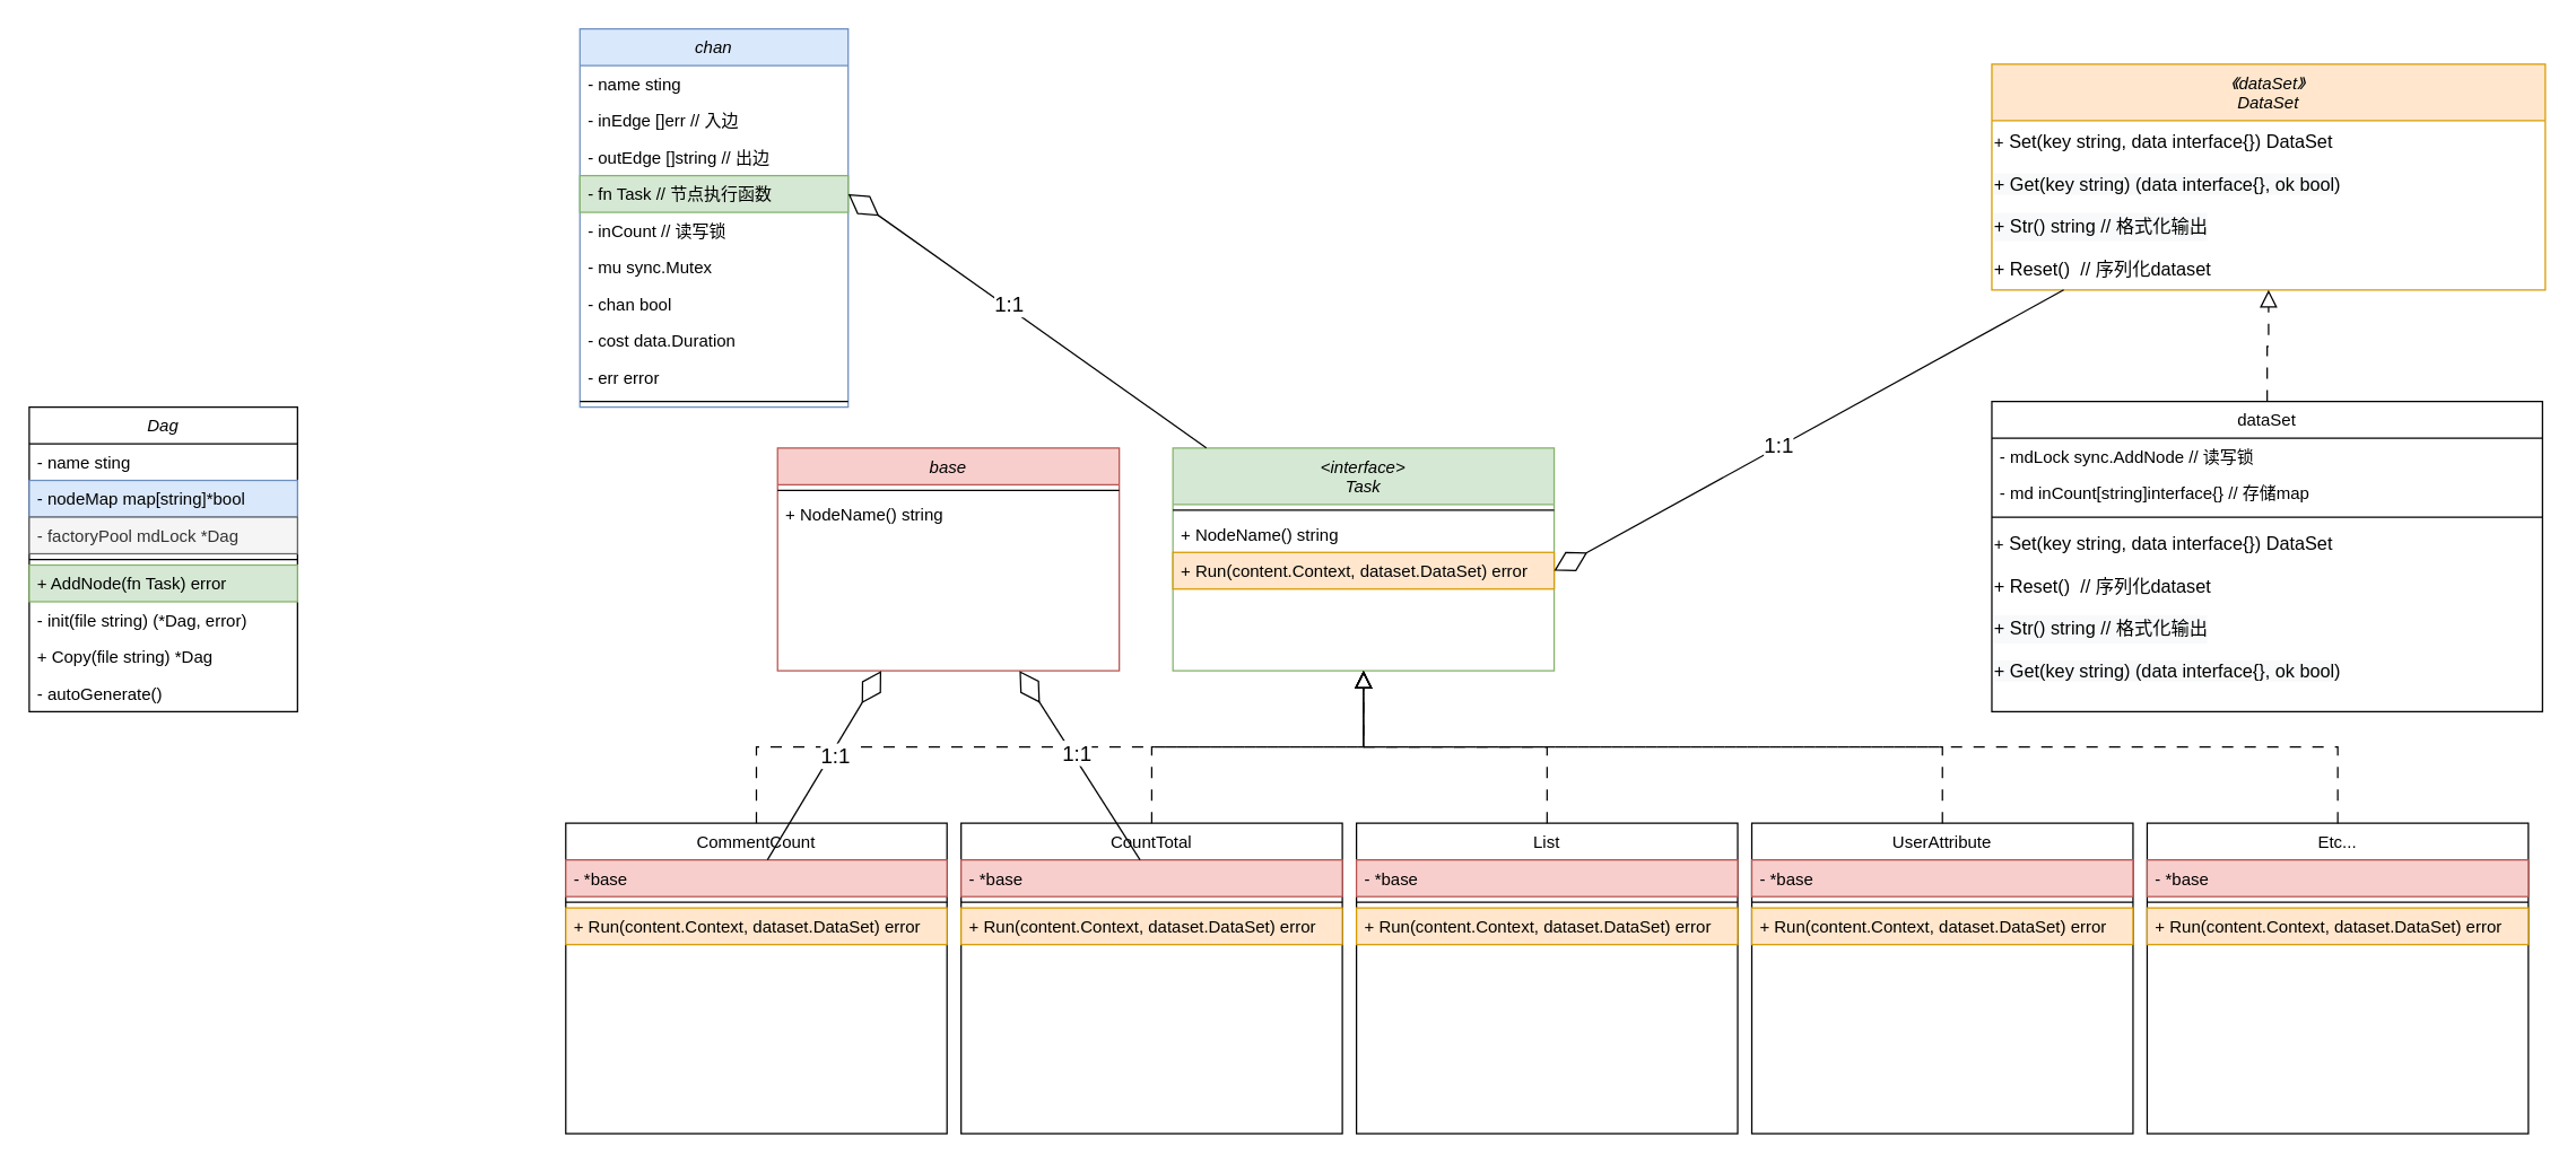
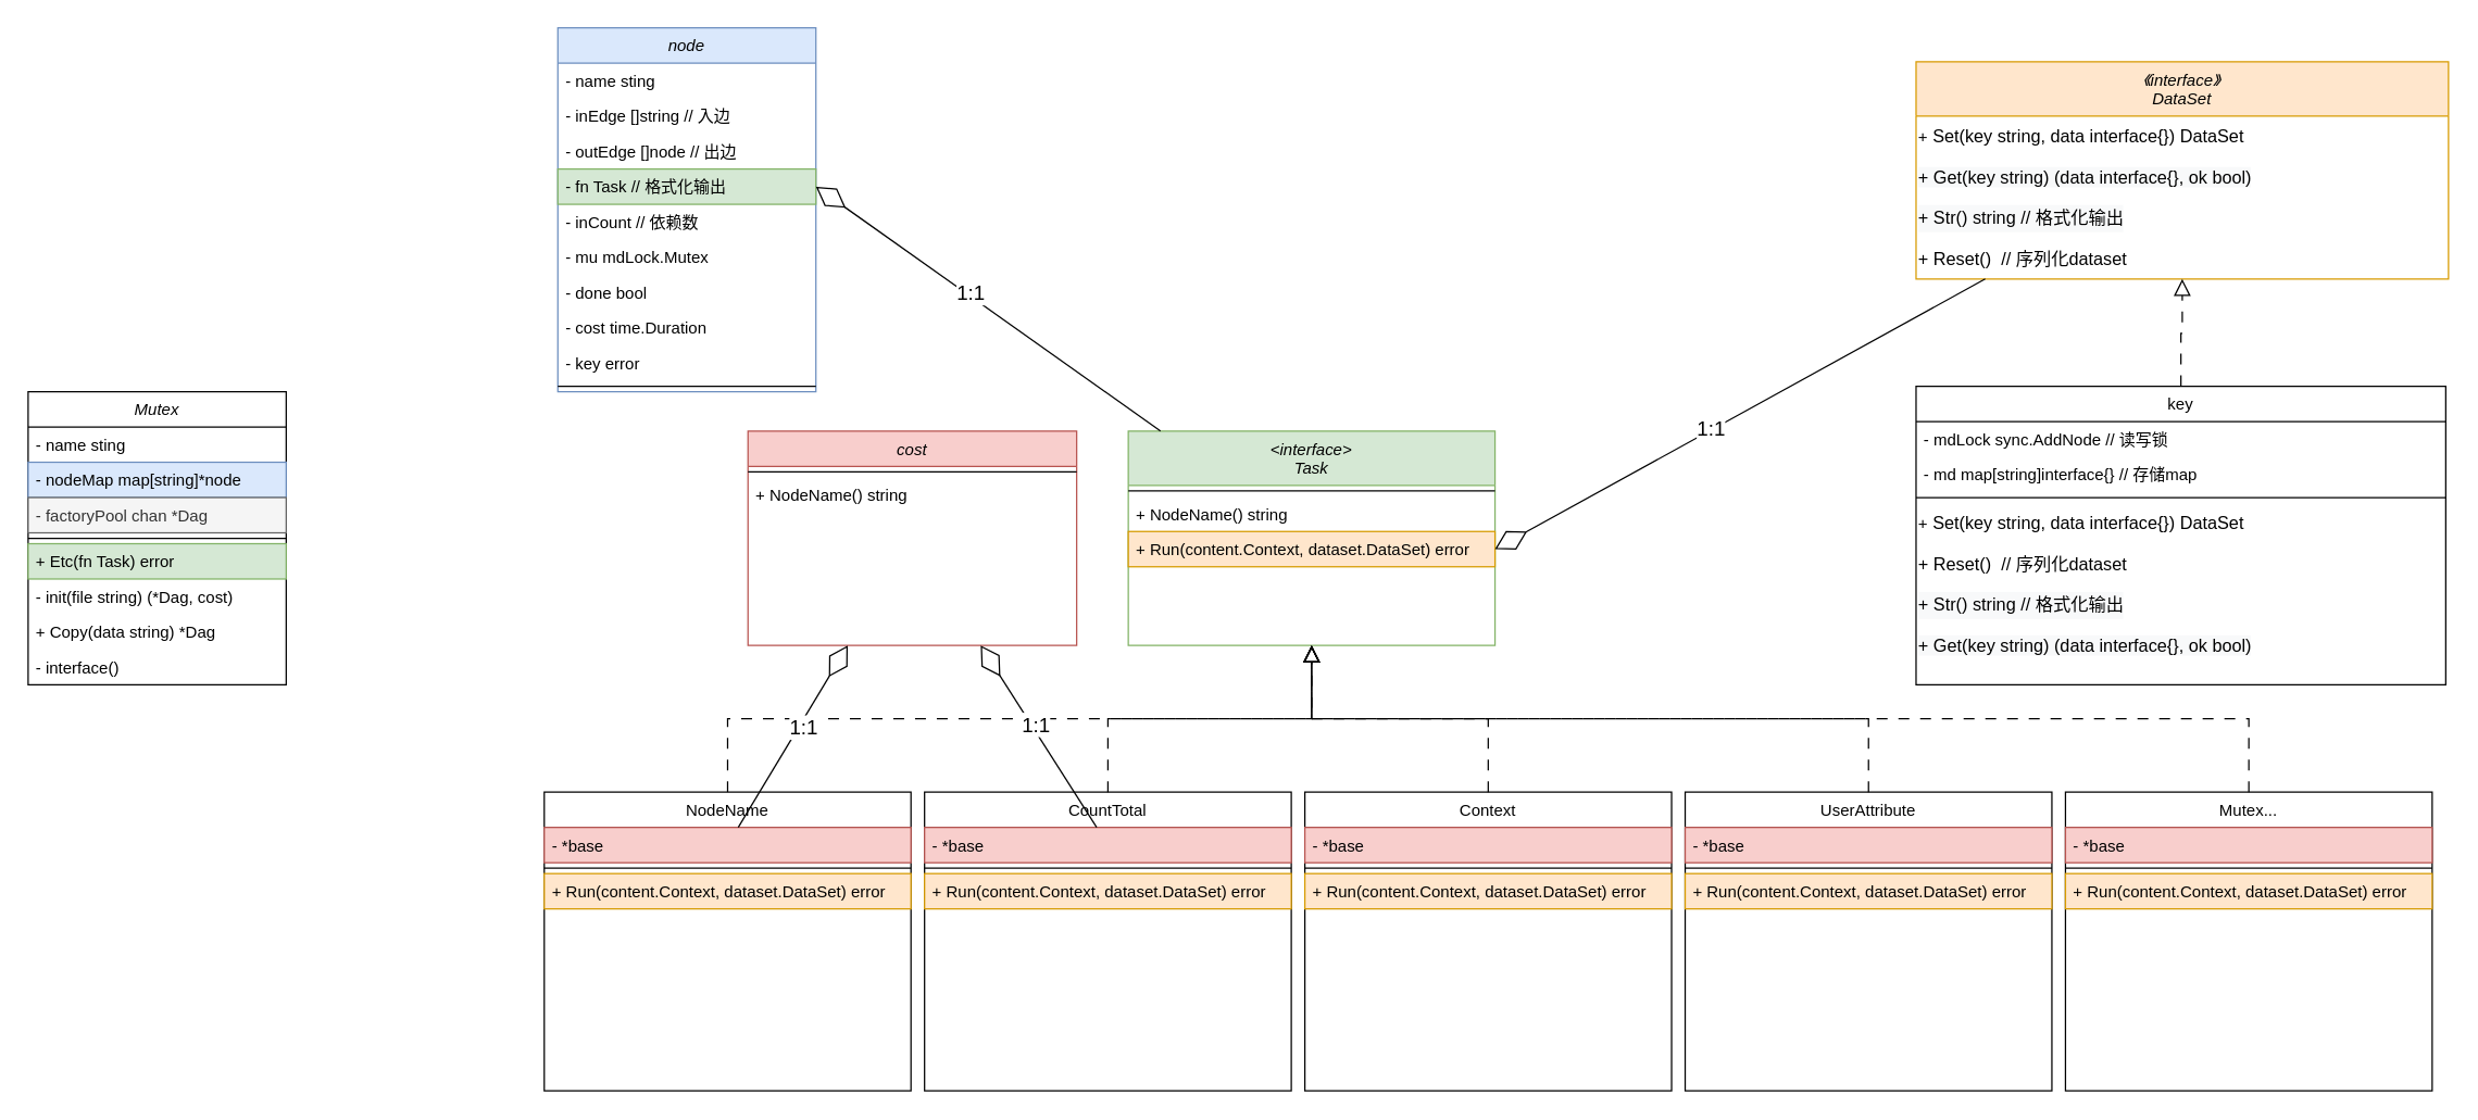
- <mxCell id="29" value="chan" style="swimlane;fontStyle=2;align=center;verticalAlign=top;childLayout=stackLayout;horizontal=1;startSize=26;horizontalStack=0;resizeParent=1;resizeLast=0;collapsible=1;marginBottom=0;rounded=0;shadow=0;strokeWidth=1;fontSize=12;fillColor=#dae8fc;strokeColor=#6c8ebf;" vertex="1" parent="1"><mxGeometry x="410" y="20" width="190" height="268" as="geometry"><mxRectangle x="230" y="140" width="160" height="26" as="alternateBounds" /></mxGeometry></mxCell>
+ <mxCell id="29" value="node" style="swimlane;fontStyle=2;align=center;verticalAlign=top;childLayout=stackLayout;horizontal=1;startSize=26;horizontalStack=0;resizeParent=1;resizeLast=0;collapsible=1;marginBottom=0;rounded=0;shadow=0;strokeWidth=1;fontSize=12;fillColor=#dae8fc;strokeColor=#6c8ebf;" vertex="1" parent="1"><mxGeometry x="410" y="20" width="190" height="268" as="geometry"><mxRectangle x="230" y="140" width="160" height="26" as="alternateBounds" /></mxGeometry></mxCell>
- <mxCell id="15" value="《dataSet》&#10;DataSet" style="swimlane;fontStyle=2;align=center;verticalAlign=top;childLayout=stackLayout;horizontal=1;startSize=40;horizontalStack=0;resizeParent=1;resizeLast=0;collapsible=1;marginBottom=0;rounded=0;shadow=0;strokeWidth=1;fillColor=#ffe6cc;strokeColor=#d79b00;" vertex="1" parent="1"><mxGeometry x="1410" y="45" width="392" height="160" as="geometry"><mxRectangle x="190" y="630" width="160" height="26" as="alternateBounds" /></mxGeometry></mxCell>
+ <mxCell id="15" value="《interface》&#10;DataSet" style="swimlane;fontStyle=2;align=center;verticalAlign=top;childLayout=stackLayout;horizontal=1;startSize=40;horizontalStack=0;resizeParent=1;resizeLast=0;collapsible=1;marginBottom=0;rounded=0;shadow=0;strokeWidth=1;fillColor=#ffe6cc;strokeColor=#d79b00;" vertex="1" parent="1"><mxGeometry x="1410" y="45" width="392" height="160" as="geometry"><mxRectangle x="190" y="630" width="160" height="26" as="alternateBounds" /></mxGeometry></mxCell>
- <mxCell id="31" value="- inEdge []err // 入边" style="text;align=left;verticalAlign=top;spacingLeft=4;spacingRight=4;overflow=hidden;rotatable=0;points=[[0,0.5],[1,0.5]];portConstraint=eastwest;rounded=0;shadow=0;html=0;fontSize=12;" vertex="1" parent="29"><mxGeometry y="52" width="190" height="26" as="geometry" /></mxCell>
+ <mxCell id="31" value="- inEdge []string // 入边" style="text;align=left;verticalAlign=top;spacingLeft=4;spacingRight=4;overflow=hidden;rotatable=0;points=[[0,0.5],[1,0.5]];portConstraint=eastwest;rounded=0;shadow=0;html=0;fontSize=12;" vertex="1" parent="29"><mxGeometry y="52" width="190" height="26" as="geometry" /></mxCell>
- <mxCell id="32" value="- outEdge []string // 出边" style="text;align=left;verticalAlign=top;spacingLeft=4;spacingRight=4;overflow=hidden;rotatable=0;points=[[0,0.5],[1,0.5]];portConstraint=eastwest;rounded=0;shadow=0;html=0;fontSize=12;" vertex="1" parent="29"><mxGeometry y="78" width="190" height="26" as="geometry" /></mxCell>
+ <mxCell id="32" value="- outEdge []node // 出边" style="text;align=left;verticalAlign=top;spacingLeft=4;spacingRight=4;overflow=hidden;rotatable=0;points=[[0,0.5],[1,0.5]];portConstraint=eastwest;rounded=0;shadow=0;html=0;fontSize=12;" vertex="1" parent="29"><mxGeometry y="78" width="190" height="26" as="geometry" /></mxCell>
- <mxCell id="33" value="- fn Task // 节点执行函数" style="text;align=left;verticalAlign=top;spacingLeft=4;spacingRight=4;overflow=hidden;rotatable=0;points=[[0,0.5],[1,0.5]];portConstraint=eastwest;rounded=0;shadow=0;html=0;fontSize=12;fillColor=#d5e8d4;strokeColor=#82b366;" vertex="1" parent="29"><mxGeometry y="104" width="190" height="26" as="geometry" /></mxCell>
+ <mxCell id="33" value="- fn Task // 格式化输出" style="text;align=left;verticalAlign=top;spacingLeft=4;spacingRight=4;overflow=hidden;rotatable=0;points=[[0,0.5],[1,0.5]];portConstraint=eastwest;rounded=0;shadow=0;html=0;fontSize=12;fillColor=#d5e8d4;strokeColor=#82b366;" vertex="1" parent="29"><mxGeometry y="104" width="190" height="26" as="geometry" /></mxCell>
- <mxCell id="34" value="- inCount // 读写锁" style="text;align=left;verticalAlign=top;spacingLeft=4;spacingRight=4;overflow=hidden;rotatable=0;points=[[0,0.5],[1,0.5]];portConstraint=eastwest;rounded=0;shadow=0;html=0;fontSize=12;" vertex="1" parent="29"><mxGeometry y="130" width="190" height="26" as="geometry" /></mxCell>
+ <mxCell id="34" value="- inCount // 依赖数" style="text;align=left;verticalAlign=top;spacingLeft=4;spacingRight=4;overflow=hidden;rotatable=0;points=[[0,0.5],[1,0.5]];portConstraint=eastwest;rounded=0;shadow=0;html=0;fontSize=12;" vertex="1" parent="29"><mxGeometry y="130" width="190" height="26" as="geometry" /></mxCell>
- <mxCell id="35" value="- mu sync.Mutex" style="text;align=left;verticalAlign=top;spacingLeft=4;spacingRight=4;overflow=hidden;rotatable=0;points=[[0,0.5],[1,0.5]];portConstraint=eastwest;rounded=0;shadow=0;html=0;fontSize=12;" vertex="1" parent="29"><mxGeometry y="156" width="190" height="26" as="geometry" /></mxCell>
+ <mxCell id="35" value="- mu mdLock.Mutex" style="text;align=left;verticalAlign=top;spacingLeft=4;spacingRight=4;overflow=hidden;rotatable=0;points=[[0,0.5],[1,0.5]];portConstraint=eastwest;rounded=0;shadow=0;html=0;fontSize=12;" vertex="1" parent="29"><mxGeometry y="156" width="190" height="26" as="geometry" /></mxCell>
- <mxCell id="36" value="- chan bool" style="text;align=left;verticalAlign=top;spacingLeft=4;spacingRight=4;overflow=hidden;rotatable=0;points=[[0,0.5],[1,0.5]];portConstraint=eastwest;rounded=0;shadow=0;html=0;fontSize=12;" vertex="1" parent="29"><mxGeometry y="182" width="190" height="26" as="geometry" /></mxCell>
+ <mxCell id="36" value="- done bool" style="text;align=left;verticalAlign=top;spacingLeft=4;spacingRight=4;overflow=hidden;rotatable=0;points=[[0,0.5],[1,0.5]];portConstraint=eastwest;rounded=0;shadow=0;html=0;fontSize=12;" vertex="1" parent="29"><mxGeometry y="182" width="190" height="26" as="geometry" /></mxCell>
- <mxCell id="37" value="- cost data.Duration" style="text;align=left;verticalAlign=top;spacingLeft=4;spacingRight=4;overflow=hidden;rotatable=0;points=[[0,0.5],[1,0.5]];portConstraint=eastwest;rounded=0;shadow=0;html=0;fontSize=12;" vertex="1" parent="29"><mxGeometry y="208" width="190" height="26" as="geometry" /></mxCell>
+ <mxCell id="37" value="- cost time.Duration" style="text;align=left;verticalAlign=top;spacingLeft=4;spacingRight=4;overflow=hidden;rotatable=0;points=[[0,0.5],[1,0.5]];portConstraint=eastwest;rounded=0;shadow=0;html=0;fontSize=12;" vertex="1" parent="29"><mxGeometry y="208" width="190" height="26" as="geometry" /></mxCell>
- <mxCell id="38" value="- err error" style="text;align=left;verticalAlign=top;spacingLeft=4;spacingRight=4;overflow=hidden;rotatable=0;points=[[0,0.5],[1,0.5]];portConstraint=eastwest;rounded=0;shadow=0;html=0;fontSize=12;" vertex="1" parent="29"><mxGeometry y="234" width="190" height="26" as="geometry" /></mxCell>
+ <mxCell id="38" value="- key error" style="text;align=left;verticalAlign=top;spacingLeft=4;spacingRight=4;overflow=hidden;rotatable=0;points=[[0,0.5],[1,0.5]];portConstraint=eastwest;rounded=0;shadow=0;html=0;fontSize=12;" vertex="1" parent="29"><mxGeometry y="234" width="190" height="26" as="geometry" /></mxCell>
- <mxCell id="21" value="dataSet" style="swimlane;fontStyle=0;align=center;verticalAlign=top;childLayout=stackLayout;horizontal=1;startSize=26;horizontalStack=0;resizeParent=1;resizeLast=0;collapsible=1;marginBottom=0;rounded=0;shadow=0;strokeWidth=1;" vertex="1" parent="1"><mxGeometry x="1410" y="284" width="390" height="220" as="geometry"><mxRectangle x="130" y="380" width="160" height="26" as="alternateBounds" /></mxGeometry></mxCell>
+ <mxCell id="21" value="key" style="swimlane;fontStyle=0;align=center;verticalAlign=top;childLayout=stackLayout;horizontal=1;startSize=26;horizontalStack=0;resizeParent=1;resizeLast=0;collapsible=1;marginBottom=0;rounded=0;shadow=0;strokeWidth=1;" vertex="1" parent="1"><mxGeometry x="1410" y="284" width="390" height="220" as="geometry"><mxRectangle x="130" y="380" width="160" height="26" as="alternateBounds" /></mxGeometry></mxCell>
- <mxCell id="2" value="Dag" style="swimlane;fontStyle=2;align=center;verticalAlign=top;childLayout=stackLayout;horizontal=1;startSize=26;horizontalStack=0;resizeParent=1;resizeLast=0;collapsible=1;marginBottom=0;rounded=0;shadow=0;strokeWidth=1;fontSize=12;" vertex="1" parent="1"><mxGeometry x="20" y="288" width="190" height="216" as="geometry"><mxRectangle x="230" y="140" width="160" height="26" as="alternateBounds" /></mxGeometry></mxCell>
+ <mxCell id="2" value="Mutex" style="swimlane;fontStyle=2;align=center;verticalAlign=top;childLayout=stackLayout;horizontal=1;startSize=26;horizontalStack=0;resizeParent=1;resizeLast=0;collapsible=1;marginBottom=0;rounded=0;shadow=0;strokeWidth=1;fontSize=12;" vertex="1" parent="1"><mxGeometry x="20" y="288" width="190" height="216" as="geometry"><mxRectangle x="230" y="140" width="160" height="26" as="alternateBounds" /></mxGeometry></mxCell>
- <mxCell id="49" value="base" style="swimlane;fontStyle=2;align=center;verticalAlign=top;childLayout=stackLayout;horizontal=1;startSize=26;horizontalStack=0;resizeParent=1;resizeLast=0;collapsible=1;marginBottom=0;rounded=0;shadow=0;strokeWidth=1;fillColor=#f8cecc;strokeColor=#b85450;" vertex="1" parent="1"><mxGeometry x="550" y="317" width="242" height="158" as="geometry"><mxRectangle x="230" y="140" width="160" height="26" as="alternateBounds" /></mxGeometry></mxCell>
+ <mxCell id="49" value="cost" style="swimlane;fontStyle=2;align=center;verticalAlign=top;childLayout=stackLayout;horizontal=1;startSize=26;horizontalStack=0;resizeParent=1;resizeLast=0;collapsible=1;marginBottom=0;rounded=0;shadow=0;strokeWidth=1;fillColor=#f8cecc;strokeColor=#b85450;" vertex="1" parent="1"><mxGeometry x="550" y="317" width="242" height="158" as="geometry"><mxRectangle x="230" y="140" width="160" height="26" as="alternateBounds" /></mxGeometry></mxCell>
- <mxCell id="23" value="- md     inCount[string]interface{} // 存储map" style="text;align=left;verticalAlign=top;spacingLeft=4;spacingRight=4;overflow=hidden;rotatable=0;points=[[0,0.5],[1,0.5]];portConstraint=eastwest;rounded=0;shadow=0;html=0;" vertex="1" parent="21"><mxGeometry y="52" width="390" height="26" as="geometry" /></mxCell>
+ <mxCell id="23" value="- md     map[string]interface{} // 存储map" style="text;align=left;verticalAlign=top;spacingLeft=4;spacingRight=4;overflow=hidden;rotatable=0;points=[[0,0.5],[1,0.5]];portConstraint=eastwest;rounded=0;shadow=0;html=0;" vertex="1" parent="21"><mxGeometry y="52" width="390" height="26" as="geometry" /></mxCell>
- <mxCell id="4" value="- nodeMap map[string]*bool" style="text;align=left;verticalAlign=top;spacingLeft=4;spacingRight=4;overflow=hidden;rotatable=0;points=[[0,0.5],[1,0.5]];portConstraint=eastwest;rounded=0;shadow=0;html=0;fillColor=#dae8fc;strokeColor=#6c8ebf;fontSize=12;" vertex="1" parent="2"><mxGeometry y="52" width="190" height="26" as="geometry" /></mxCell>
+ <mxCell id="4" value="- nodeMap map[string]*node" style="text;align=left;verticalAlign=top;spacingLeft=4;spacingRight=4;overflow=hidden;rotatable=0;points=[[0,0.5],[1,0.5]];portConstraint=eastwest;rounded=0;shadow=0;html=0;fillColor=#dae8fc;strokeColor=#6c8ebf;fontSize=12;" vertex="1" parent="2"><mxGeometry y="52" width="190" height="26" as="geometry" /></mxCell>
- <mxCell id="5" value="- factoryPool mdLock *Dag" style="text;align=left;verticalAlign=top;spacingLeft=4;spacingRight=4;overflow=hidden;rotatable=0;points=[[0,0.5],[1,0.5]];portConstraint=eastwest;rounded=0;shadow=0;html=0;fillColor=#f5f5f5;fontColor=#333333;strokeColor=#666666;fontSize=12;" vertex="1" parent="2"><mxGeometry y="78" width="190" height="26" as="geometry" /></mxCell>
+ <mxCell id="5" value="- factoryPool chan *Dag" style="text;align=left;verticalAlign=top;spacingLeft=4;spacingRight=4;overflow=hidden;rotatable=0;points=[[0,0.5],[1,0.5]];portConstraint=eastwest;rounded=0;shadow=0;html=0;fillColor=#f5f5f5;fontColor=#333333;strokeColor=#666666;fontSize=12;" vertex="1" parent="2"><mxGeometry y="78" width="190" height="26" as="geometry" /></mxCell>
- <mxCell id="7" value="+ AddNode(fn Task) error" style="text;align=left;verticalAlign=top;spacingLeft=4;spacingRight=4;overflow=hidden;rotatable=0;points=[[0,0.5],[1,0.5]];portConstraint=eastwest;fillColor=#d5e8d4;strokeColor=#82b366;fontSize=12;" vertex="1" parent="2"><mxGeometry y="112" width="190" height="26" as="geometry" /></mxCell>
+ <mxCell id="7" value="+ Etc(fn Task) error" style="text;align=left;verticalAlign=top;spacingLeft=4;spacingRight=4;overflow=hidden;rotatable=0;points=[[0,0.5],[1,0.5]];portConstraint=eastwest;fillColor=#d5e8d4;strokeColor=#82b366;fontSize=12;" vertex="1" parent="2"><mxGeometry y="112" width="190" height="26" as="geometry" /></mxCell>
- <mxCell id="8" value="- init(file string) (*Dag, error)" style="text;align=left;verticalAlign=top;spacingLeft=4;spacingRight=4;overflow=hidden;rotatable=0;points=[[0,0.5],[1,0.5]];portConstraint=eastwest;fontSize=12;" vertex="1" parent="2"><mxGeometry y="138" width="190" height="26" as="geometry" /></mxCell>
+ <mxCell id="8" value="- init(file string) (*Dag, cost)" style="text;align=left;verticalAlign=top;spacingLeft=4;spacingRight=4;overflow=hidden;rotatable=0;points=[[0,0.5],[1,0.5]];portConstraint=eastwest;fontSize=12;" vertex="1" parent="2"><mxGeometry y="138" width="190" height="26" as="geometry" /></mxCell>
- <mxCell id="9" value="+ Copy(file string) *Dag" style="text;align=left;verticalAlign=top;spacingLeft=4;spacingRight=4;overflow=hidden;rotatable=0;points=[[0,0.5],[1,0.5]];portConstraint=eastwest;fontSize=12;" vertex="1" parent="2"><mxGeometry y="164" width="190" height="26" as="geometry" /></mxCell>
+ <mxCell id="9" value="+ Copy(data string) *Dag" style="text;align=left;verticalAlign=top;spacingLeft=4;spacingRight=4;overflow=hidden;rotatable=0;points=[[0,0.5],[1,0.5]];portConstraint=eastwest;fontSize=12;" vertex="1" parent="2"><mxGeometry y="164" width="190" height="26" as="geometry" /></mxCell>
- <mxCell id="10" value="- autoGenerate()" style="text;align=left;verticalAlign=top;spacingLeft=4;spacingRight=4;overflow=hidden;rotatable=0;points=[[0,0.5],[1,0.5]];portConstraint=eastwest;fontSize=12;" vertex="1" parent="2"><mxGeometry y="190" width="190" height="26" as="geometry" /></mxCell>
+ <mxCell id="10" value="- interface()" style="text;align=left;verticalAlign=top;spacingLeft=4;spacingRight=4;overflow=hidden;rotatable=0;points=[[0,0.5],[1,0.5]];portConstraint=eastwest;fontSize=12;" vertex="1" parent="2"><mxGeometry y="190" width="190" height="26" as="geometry" /></mxCell>
- <mxCell id="45" value="CommentCount" style="swimlane;fontStyle=0;align=center;verticalAlign=top;childLayout=stackLayout;horizontal=1;startSize=26;horizontalStack=0;resizeParent=1;resizeLast=0;collapsible=1;marginBottom=0;rounded=0;shadow=0;strokeWidth=1;" vertex="1" parent="1"><mxGeometry x="400" y="583" width="270" height="220" as="geometry"><mxRectangle x="130" y="380" width="160" height="26" as="alternateBounds" /></mxGeometry></mxCell>
+ <mxCell id="45" value="NodeName" style="swimlane;fontStyle=0;align=center;verticalAlign=top;childLayout=stackLayout;horizontal=1;startSize=26;horizontalStack=0;resizeParent=1;resizeLast=0;collapsible=1;marginBottom=0;rounded=0;shadow=0;strokeWidth=1;" vertex="1" parent="1"><mxGeometry x="400" y="583" width="270" height="220" as="geometry"><mxRectangle x="130" y="380" width="160" height="26" as="alternateBounds" /></mxGeometry></mxCell>
- <mxCell id="56" value="List" style="swimlane;fontStyle=0;align=center;verticalAlign=top;childLayout=stackLayout;horizontal=1;startSize=26;horizontalStack=0;resizeParent=1;resizeLast=0;collapsible=1;marginBottom=0;rounded=0;shadow=0;strokeWidth=1;" vertex="1" parent="1"><mxGeometry x="960" y="583" width="270" height="220" as="geometry"><mxRectangle x="130" y="380" width="160" height="26" as="alternateBounds" /></mxGeometry></mxCell>
+ <mxCell id="56" value="Context" style="swimlane;fontStyle=0;align=center;verticalAlign=top;childLayout=stackLayout;horizontal=1;startSize=26;horizontalStack=0;resizeParent=1;resizeLast=0;collapsible=1;marginBottom=0;rounded=0;shadow=0;strokeWidth=1;" vertex="1" parent="1"><mxGeometry x="960" y="583" width="270" height="220" as="geometry"><mxRectangle x="130" y="380" width="160" height="26" as="alternateBounds" /></mxGeometry></mxCell>
- <mxCell id="67" value="Etc..." style="swimlane;fontStyle=0;align=center;verticalAlign=top;childLayout=stackLayout;horizontal=1;startSize=26;horizontalStack=0;resizeParent=1;resizeLast=0;collapsible=1;marginBottom=0;rounded=0;shadow=0;strokeWidth=1;" vertex="1" parent="1"><mxGeometry x="1520" y="583" width="270" height="220" as="geometry"><mxRectangle x="130" y="380" width="160" height="26" as="alternateBounds" /></mxGeometry></mxCell>
+ <mxCell id="67" value="Mutex..." style="swimlane;fontStyle=0;align=center;verticalAlign=top;childLayout=stackLayout;horizontal=1;startSize=26;horizontalStack=0;resizeParent=1;resizeLast=0;collapsible=1;marginBottom=0;rounded=0;shadow=0;strokeWidth=1;" vertex="1" parent="1"><mxGeometry x="1520" y="583" width="270" height="220" as="geometry"><mxRectangle x="130" y="380" width="160" height="26" as="alternateBounds" /></mxGeometry></mxCell>
